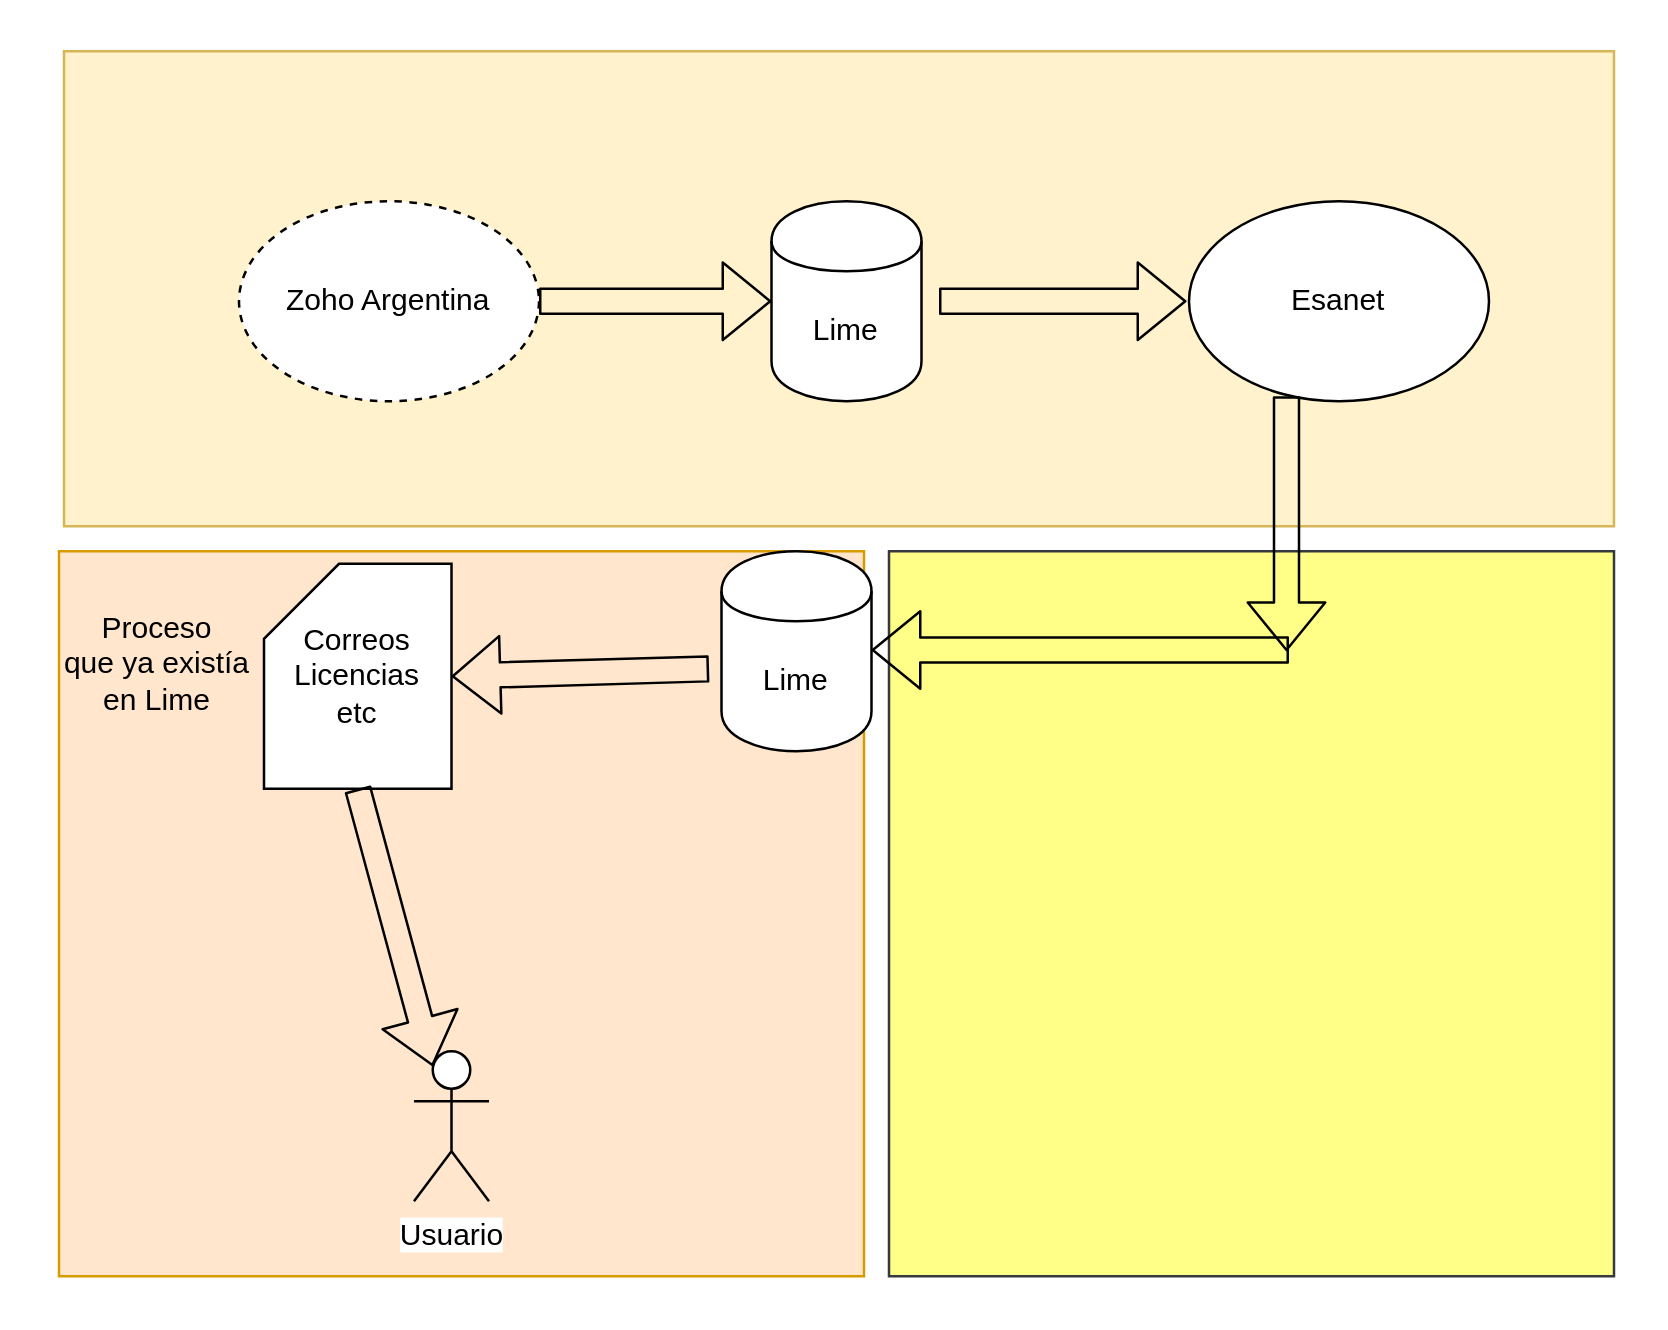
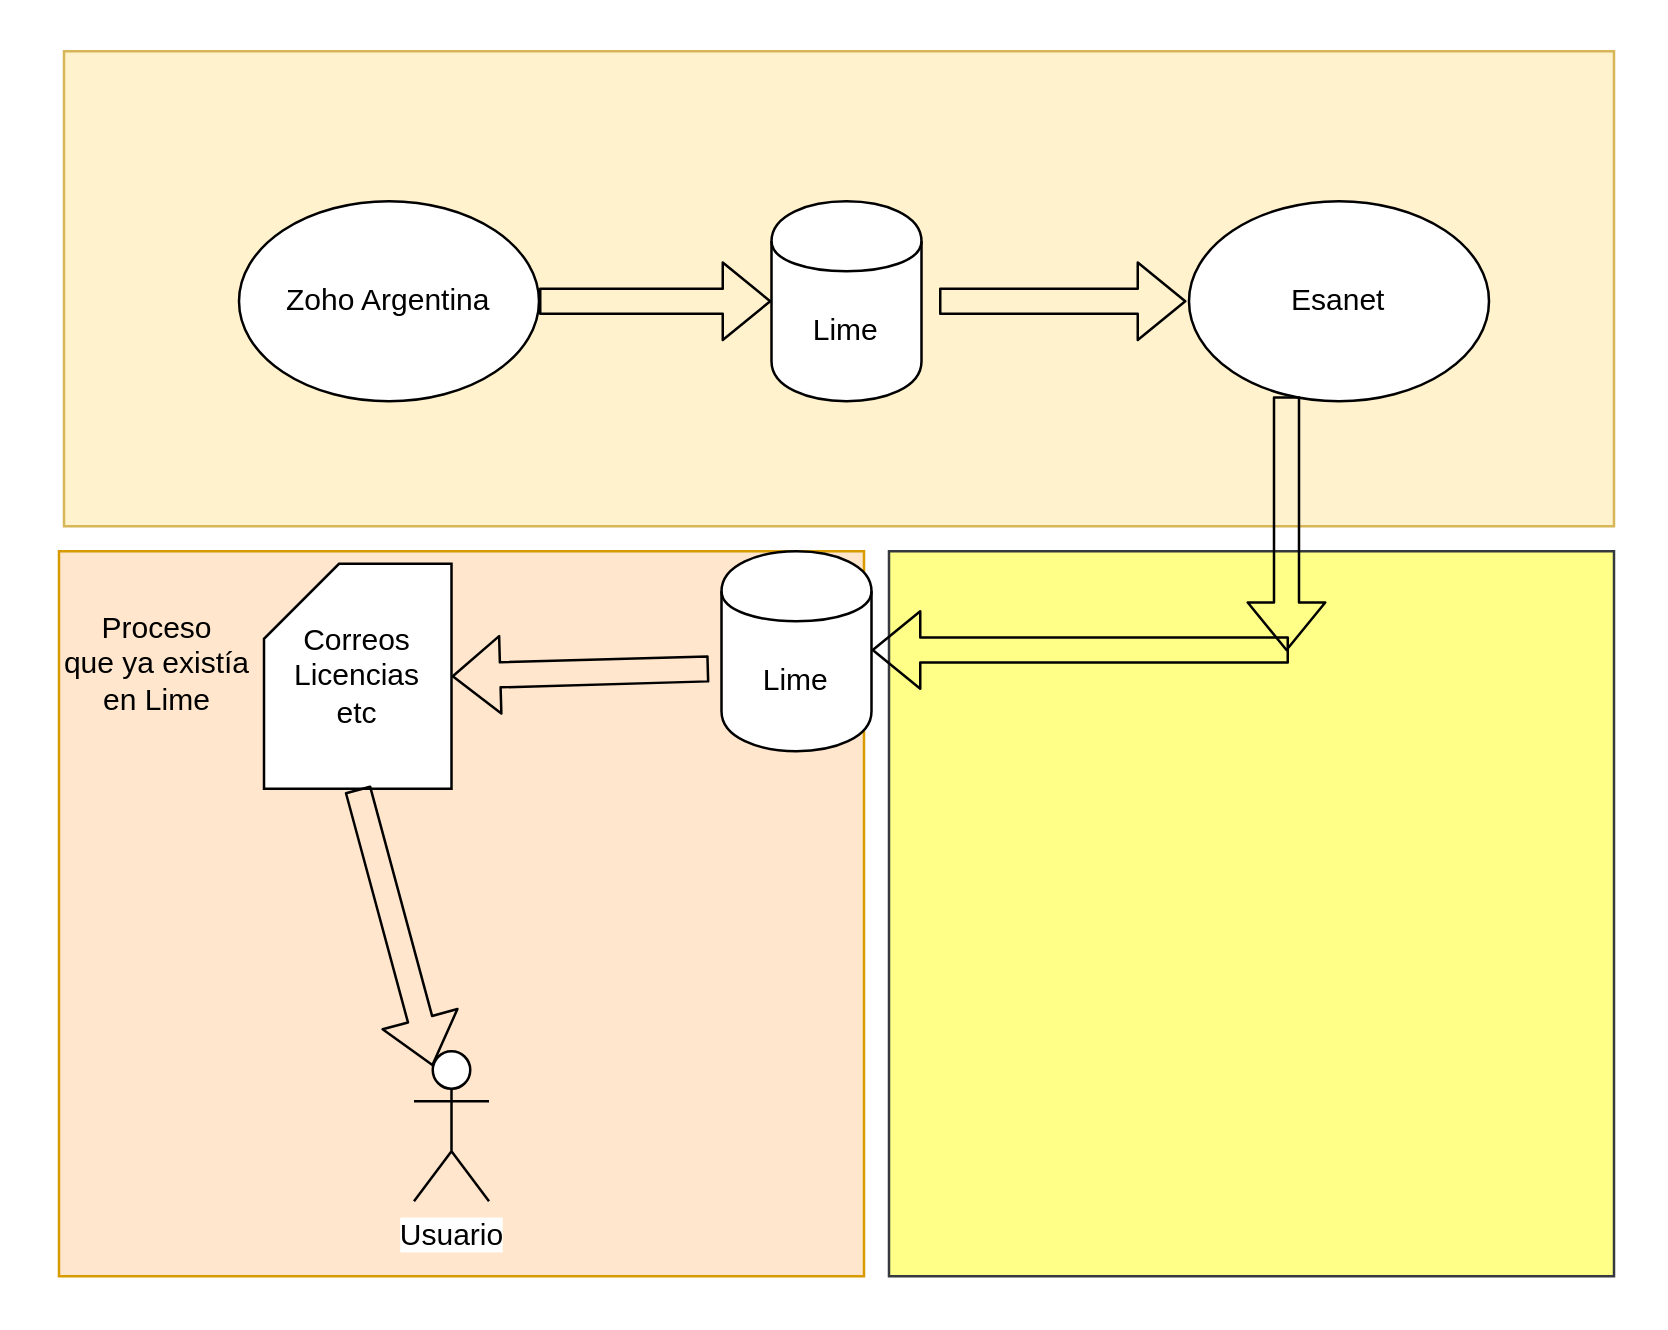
- <mxCell id="5" value="Zoho Argentina" style="ellipse;whiteSpace=wrap;html=1;dashed=1;" vertex="1" parent="1"><mxGeometry x="95" y="80" width="120" height="80" as="geometry" /></mxCell>
+ <mxCell id="5" value="Zoho Argentina" style="ellipse;whiteSpace=wrap;html=1;" vertex="1" parent="1"><mxGeometry x="95" y="80" width="120" height="80" as="geometry" /></mxCell>
